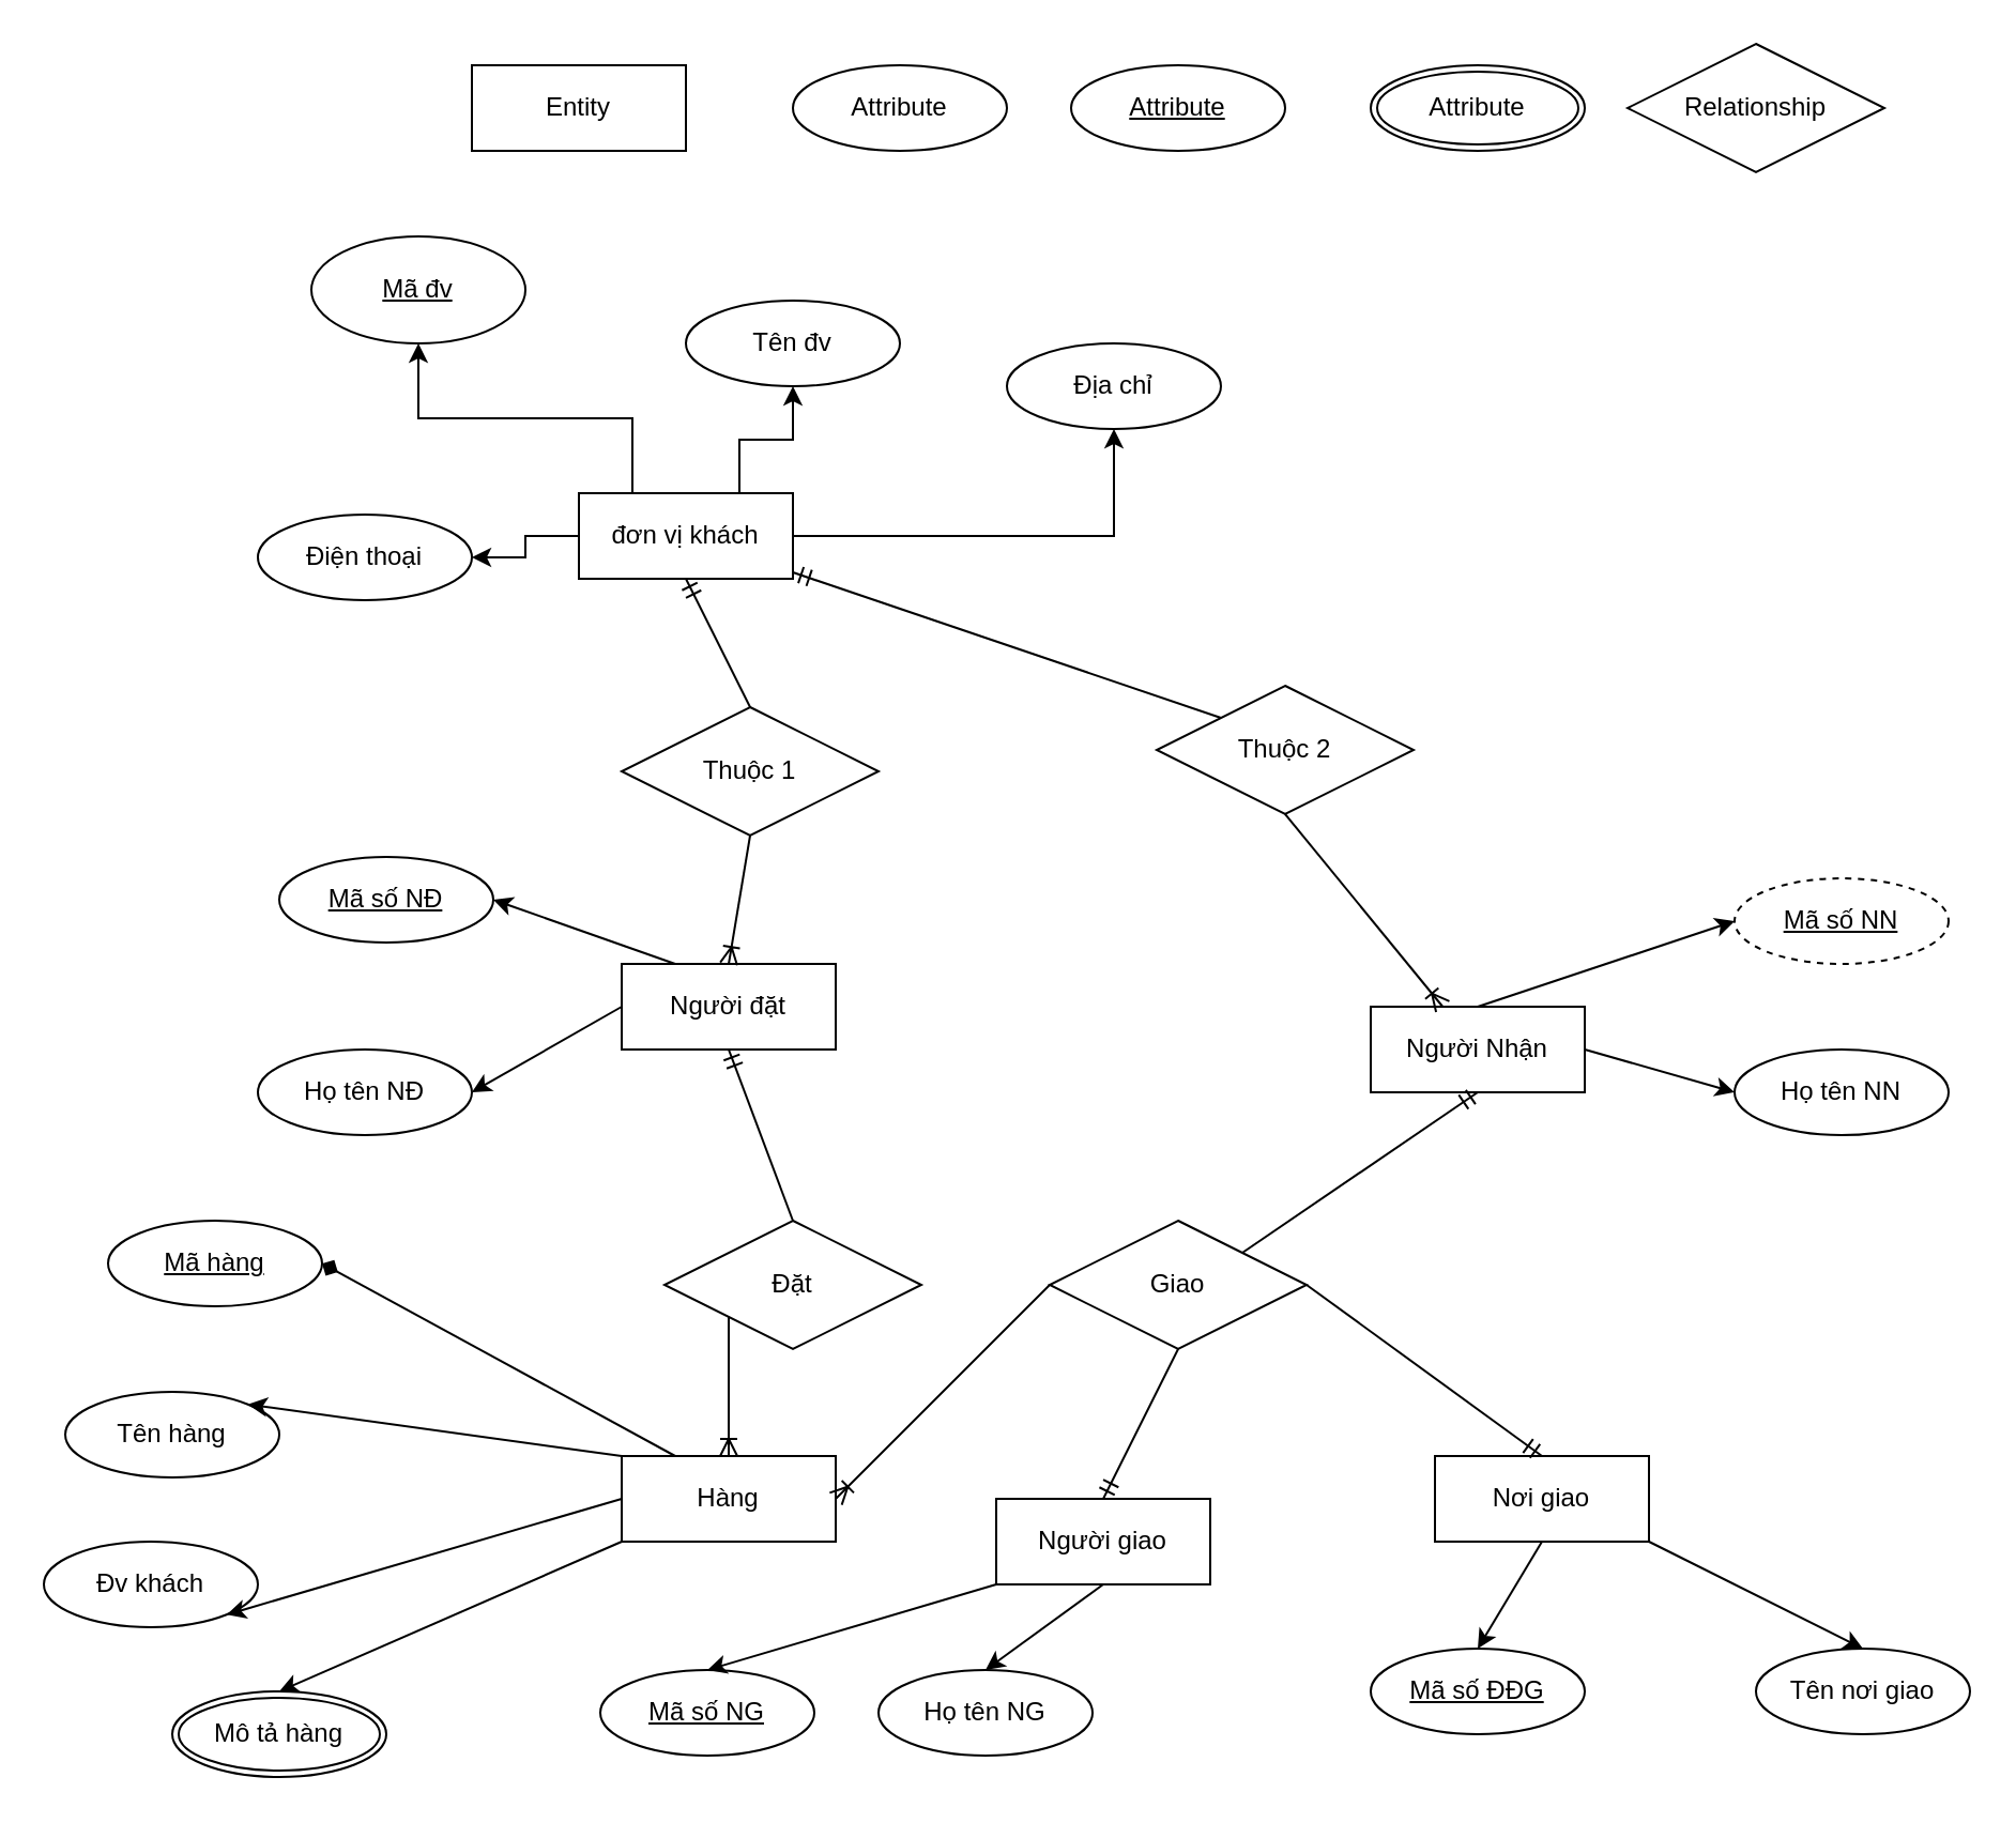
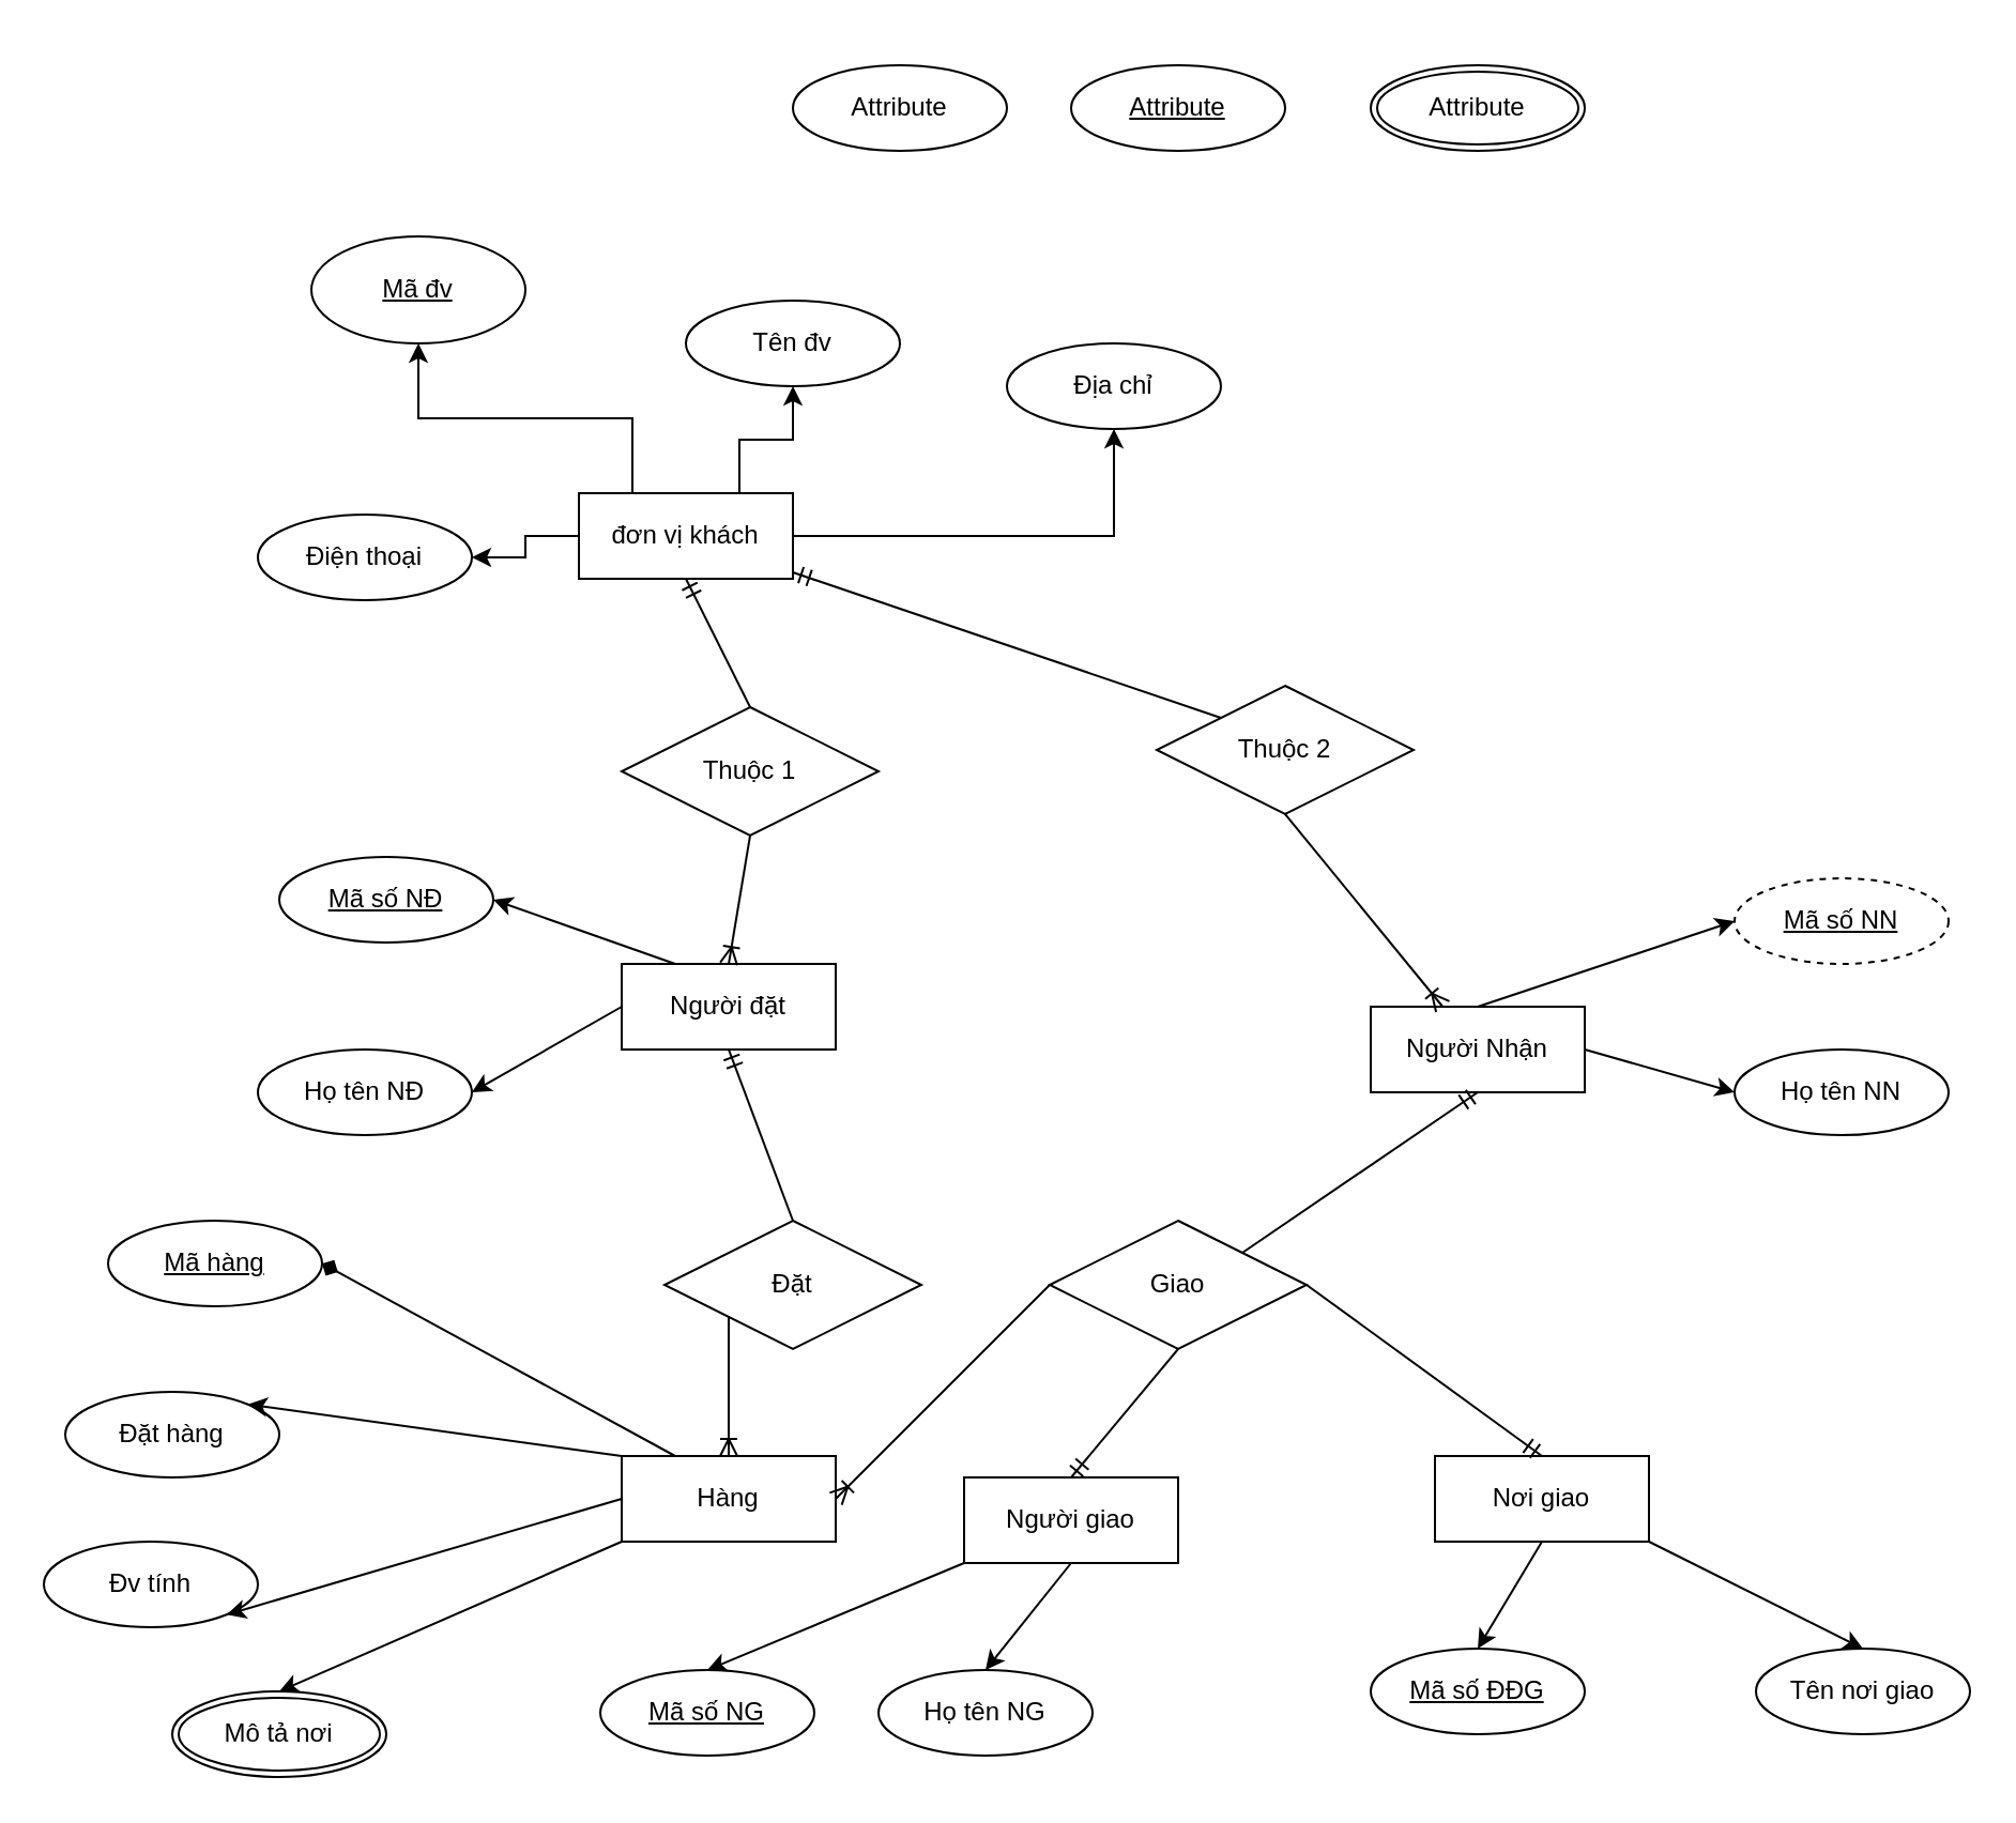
- <mxCell id="2" value="Entity" style="whiteSpace=wrap;html=1;align=center;" vertex="1" parent="1"><mxGeometry x="220" y="30" width="100" height="40" as="geometry" /></mxCell>
- <mxCell id="6" value="Relationship" style="shape=rhombus;perimeter=rhombusPerimeter;whiteSpace=wrap;html=1;align=center;" vertex="1" parent="1"><mxGeometry x="760" y="20" width="120" height="60" as="geometry" /></mxCell>
- <mxCell id="31" value="Tên hàng" style="ellipse;whiteSpace=wrap;html=1;align=center;" vertex="1" parent="1"><mxGeometry x="30" y="650" width="100" height="40" as="geometry" /></mxCell>
+ <mxCell id="31" value="Đặt hàng" style="ellipse;whiteSpace=wrap;html=1;align=center;" vertex="1" parent="1"><mxGeometry x="30" y="650" width="100" height="40" as="geometry" /></mxCell>
- <mxCell id="27" value="Người giao" style="whiteSpace=wrap;html=1;align=center;" vertex="1" parent="1"><mxGeometry x="465" y="700" width="100" height="40" as="geometry" /></mxCell>
+ <mxCell id="27" value="Người giao" style="whiteSpace=wrap;html=1;align=center;" vertex="1" parent="1"><mxGeometry x="450" y="690" width="100" height="40" as="geometry" /></mxCell>
- <mxCell id="30" value="Đv khách" style="ellipse;whiteSpace=wrap;html=1;align=center;" vertex="1" parent="1"><mxGeometry x="20" y="720" width="100" height="40" as="geometry" /></mxCell>
+ <mxCell id="30" value="Đv tính" style="ellipse;whiteSpace=wrap;html=1;align=center;" vertex="1" parent="1"><mxGeometry x="20" y="720" width="100" height="40" as="geometry" /></mxCell>
- <mxCell id="58" value="Mô tả hàng" style="ellipse;shape=doubleEllipse;margin=3;whiteSpace=wrap;html=1;align=center;" vertex="1" parent="1"><mxGeometry x="80" y="790" width="100" height="40" as="geometry" /></mxCell>
+ <mxCell id="58" value="Mô tả nơi" style="ellipse;shape=doubleEllipse;margin=3;whiteSpace=wrap;html=1;align=center;" vertex="1" parent="1"><mxGeometry x="80" y="790" width="100" height="40" as="geometry" /></mxCell>
